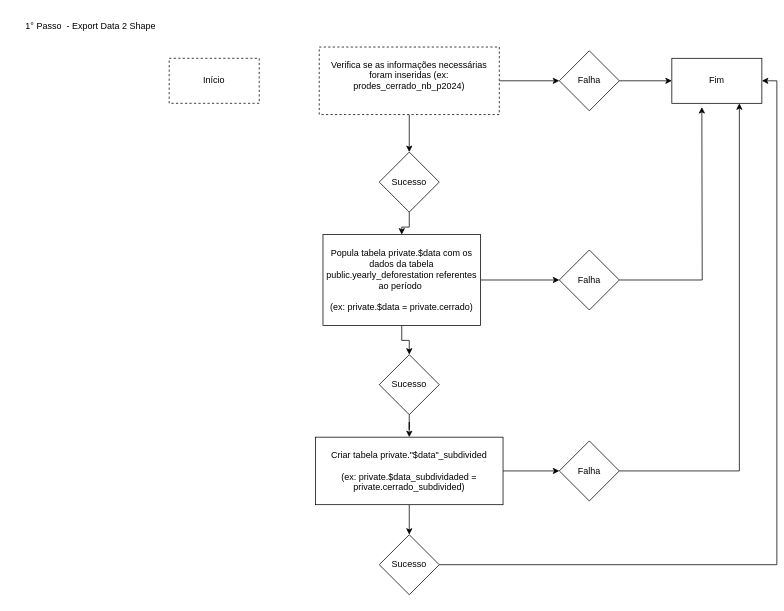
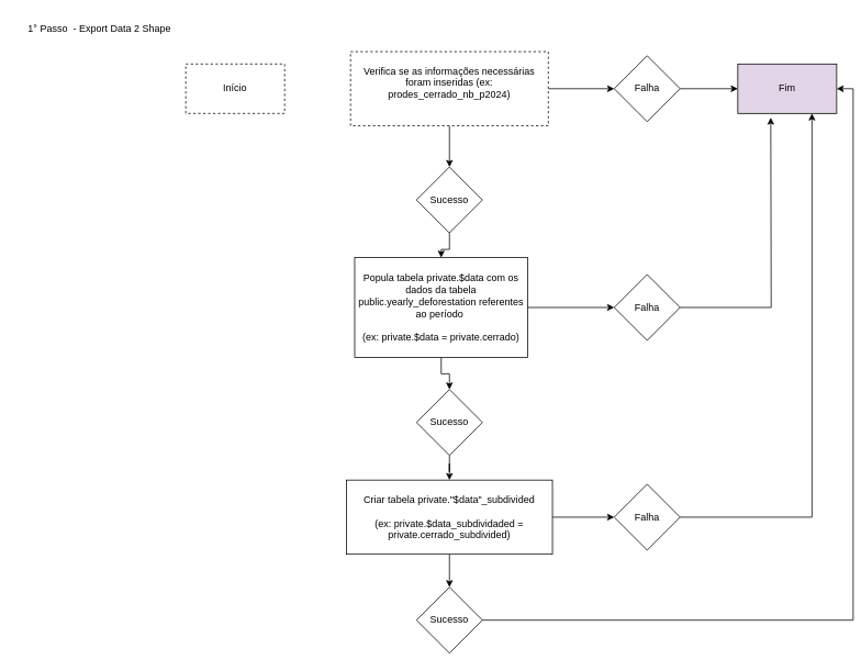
- <mxCell id="5" value="&lt;font style=&quot;vertical-align: inherit;&quot;&gt;&lt;font style=&quot;vertical-align: inherit;&quot;&gt;Fim&lt;/font&gt;&lt;/font&gt;" style="rounded=0;whiteSpace=wrap;html=1;" vertex="1" parent="1"><mxGeometry x="895" y="77" width="120" height="60" as="geometry" /></mxCell>
+ <mxCell id="5" value="&lt;font style=&quot;vertical-align: inherit;&quot;&gt;&lt;font style=&quot;vertical-align: inherit;&quot;&gt;Fim&lt;/font&gt;&lt;/font&gt;" style="rounded=0;whiteSpace=wrap;html=1;fillColor=#e1d5e7;" vertex="1" parent="1"><mxGeometry x="895" y="77" width="120" height="60" as="geometry" /></mxCell>
